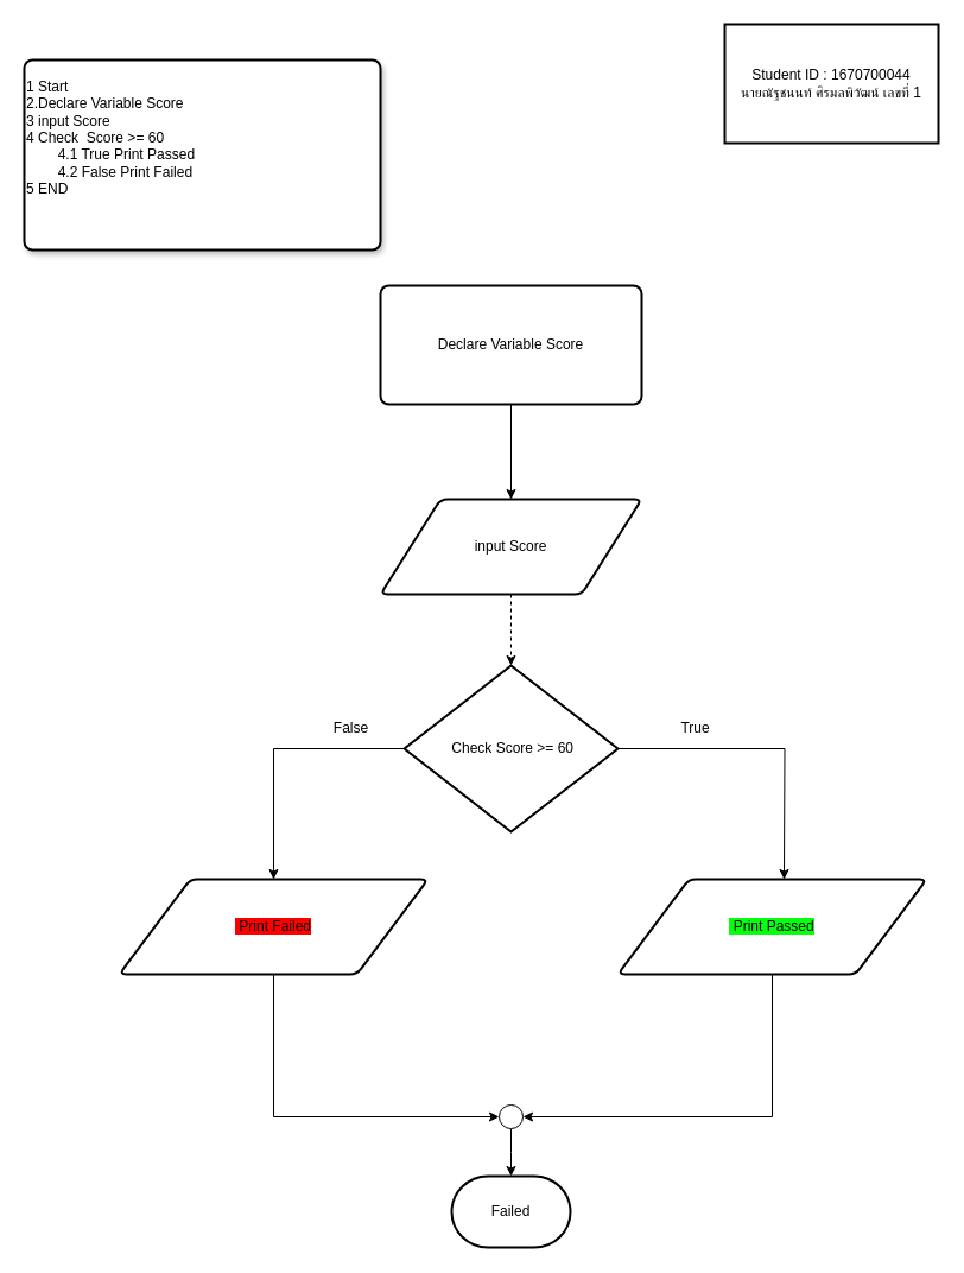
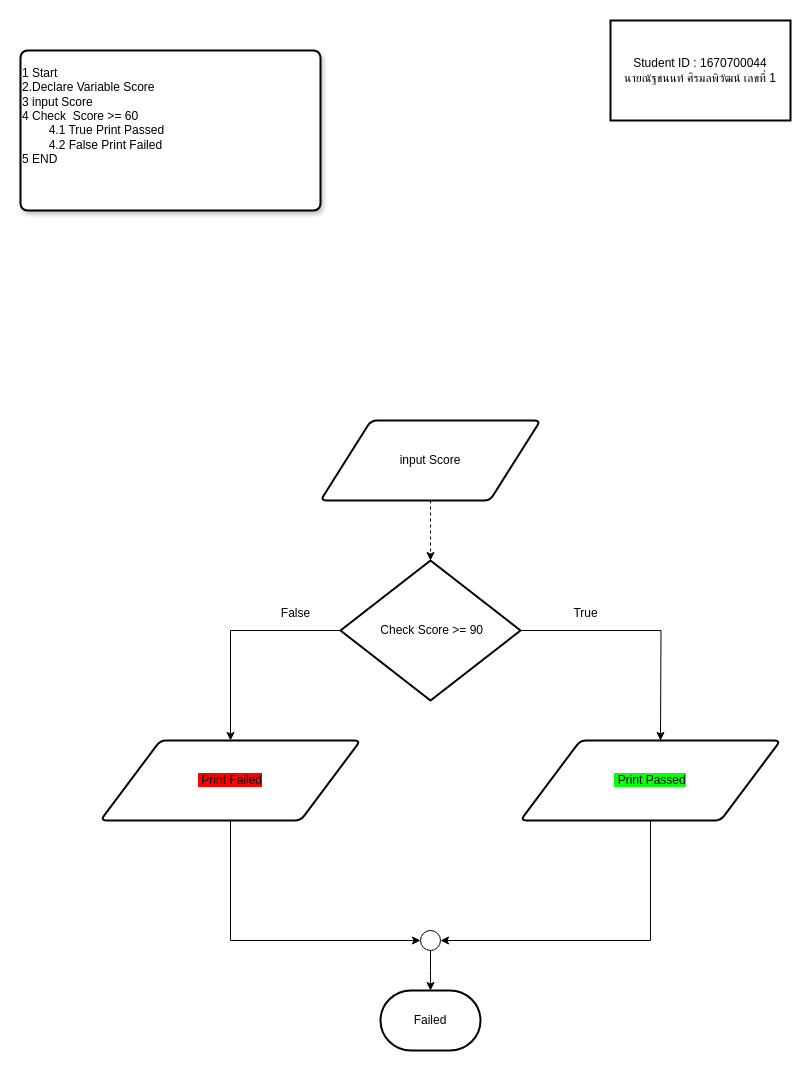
- <mxCell id="5" value="&lt;span style=&quot;text-align: left;&quot;&gt;Declare Variable Score&lt;/span&gt;" style="rounded=1;whiteSpace=wrap;html=1;absoluteArcSize=1;arcSize=14;strokeWidth=2;" vertex="1" parent="1"><mxGeometry x="320" y="240" width="220" height="100" as="geometry" /></mxCell>
- <mxCell id="4" style="edgeStyle=orthogonalEdgeStyle;rounded=0;orthogonalLoop=1;jettySize=auto;html=1;entryX=0.5;entryY=0;entryDx=0;entryDy=0;" edge="1" parent="1" source="5" target="6"><mxGeometry relative="1" as="geometry" /></mxCell>
- <mxCell id="9" value="&lt;span style=&quot;text-align: left; background-color: initial;&quot;&gt;&amp;nbsp;Check&amp;nbsp;&lt;/span&gt;&lt;span style=&quot;text-align: left;&quot;&gt;Score &amp;gt;= 60&lt;/span&gt;" style="strokeWidth=2;html=1;shape=mxgraph.flowchart.decision;whiteSpace=wrap;" vertex="1" parent="1"><mxGeometry x="340" y="560" width="180" height="140" as="geometry" /></mxCell>
+ <mxCell id="9" value="&lt;span style=&quot;text-align: left; background-color: initial;&quot;&gt;&amp;nbsp;Check&amp;nbsp;&lt;/span&gt;&lt;span style=&quot;text-align: left;&quot;&gt;Score &amp;gt;= 90&lt;/span&gt;" style="strokeWidth=2;html=1;shape=mxgraph.flowchart.decision;whiteSpace=wrap;" vertex="1" parent="1"><mxGeometry x="340" y="560" width="180" height="140" as="geometry" /></mxCell>
